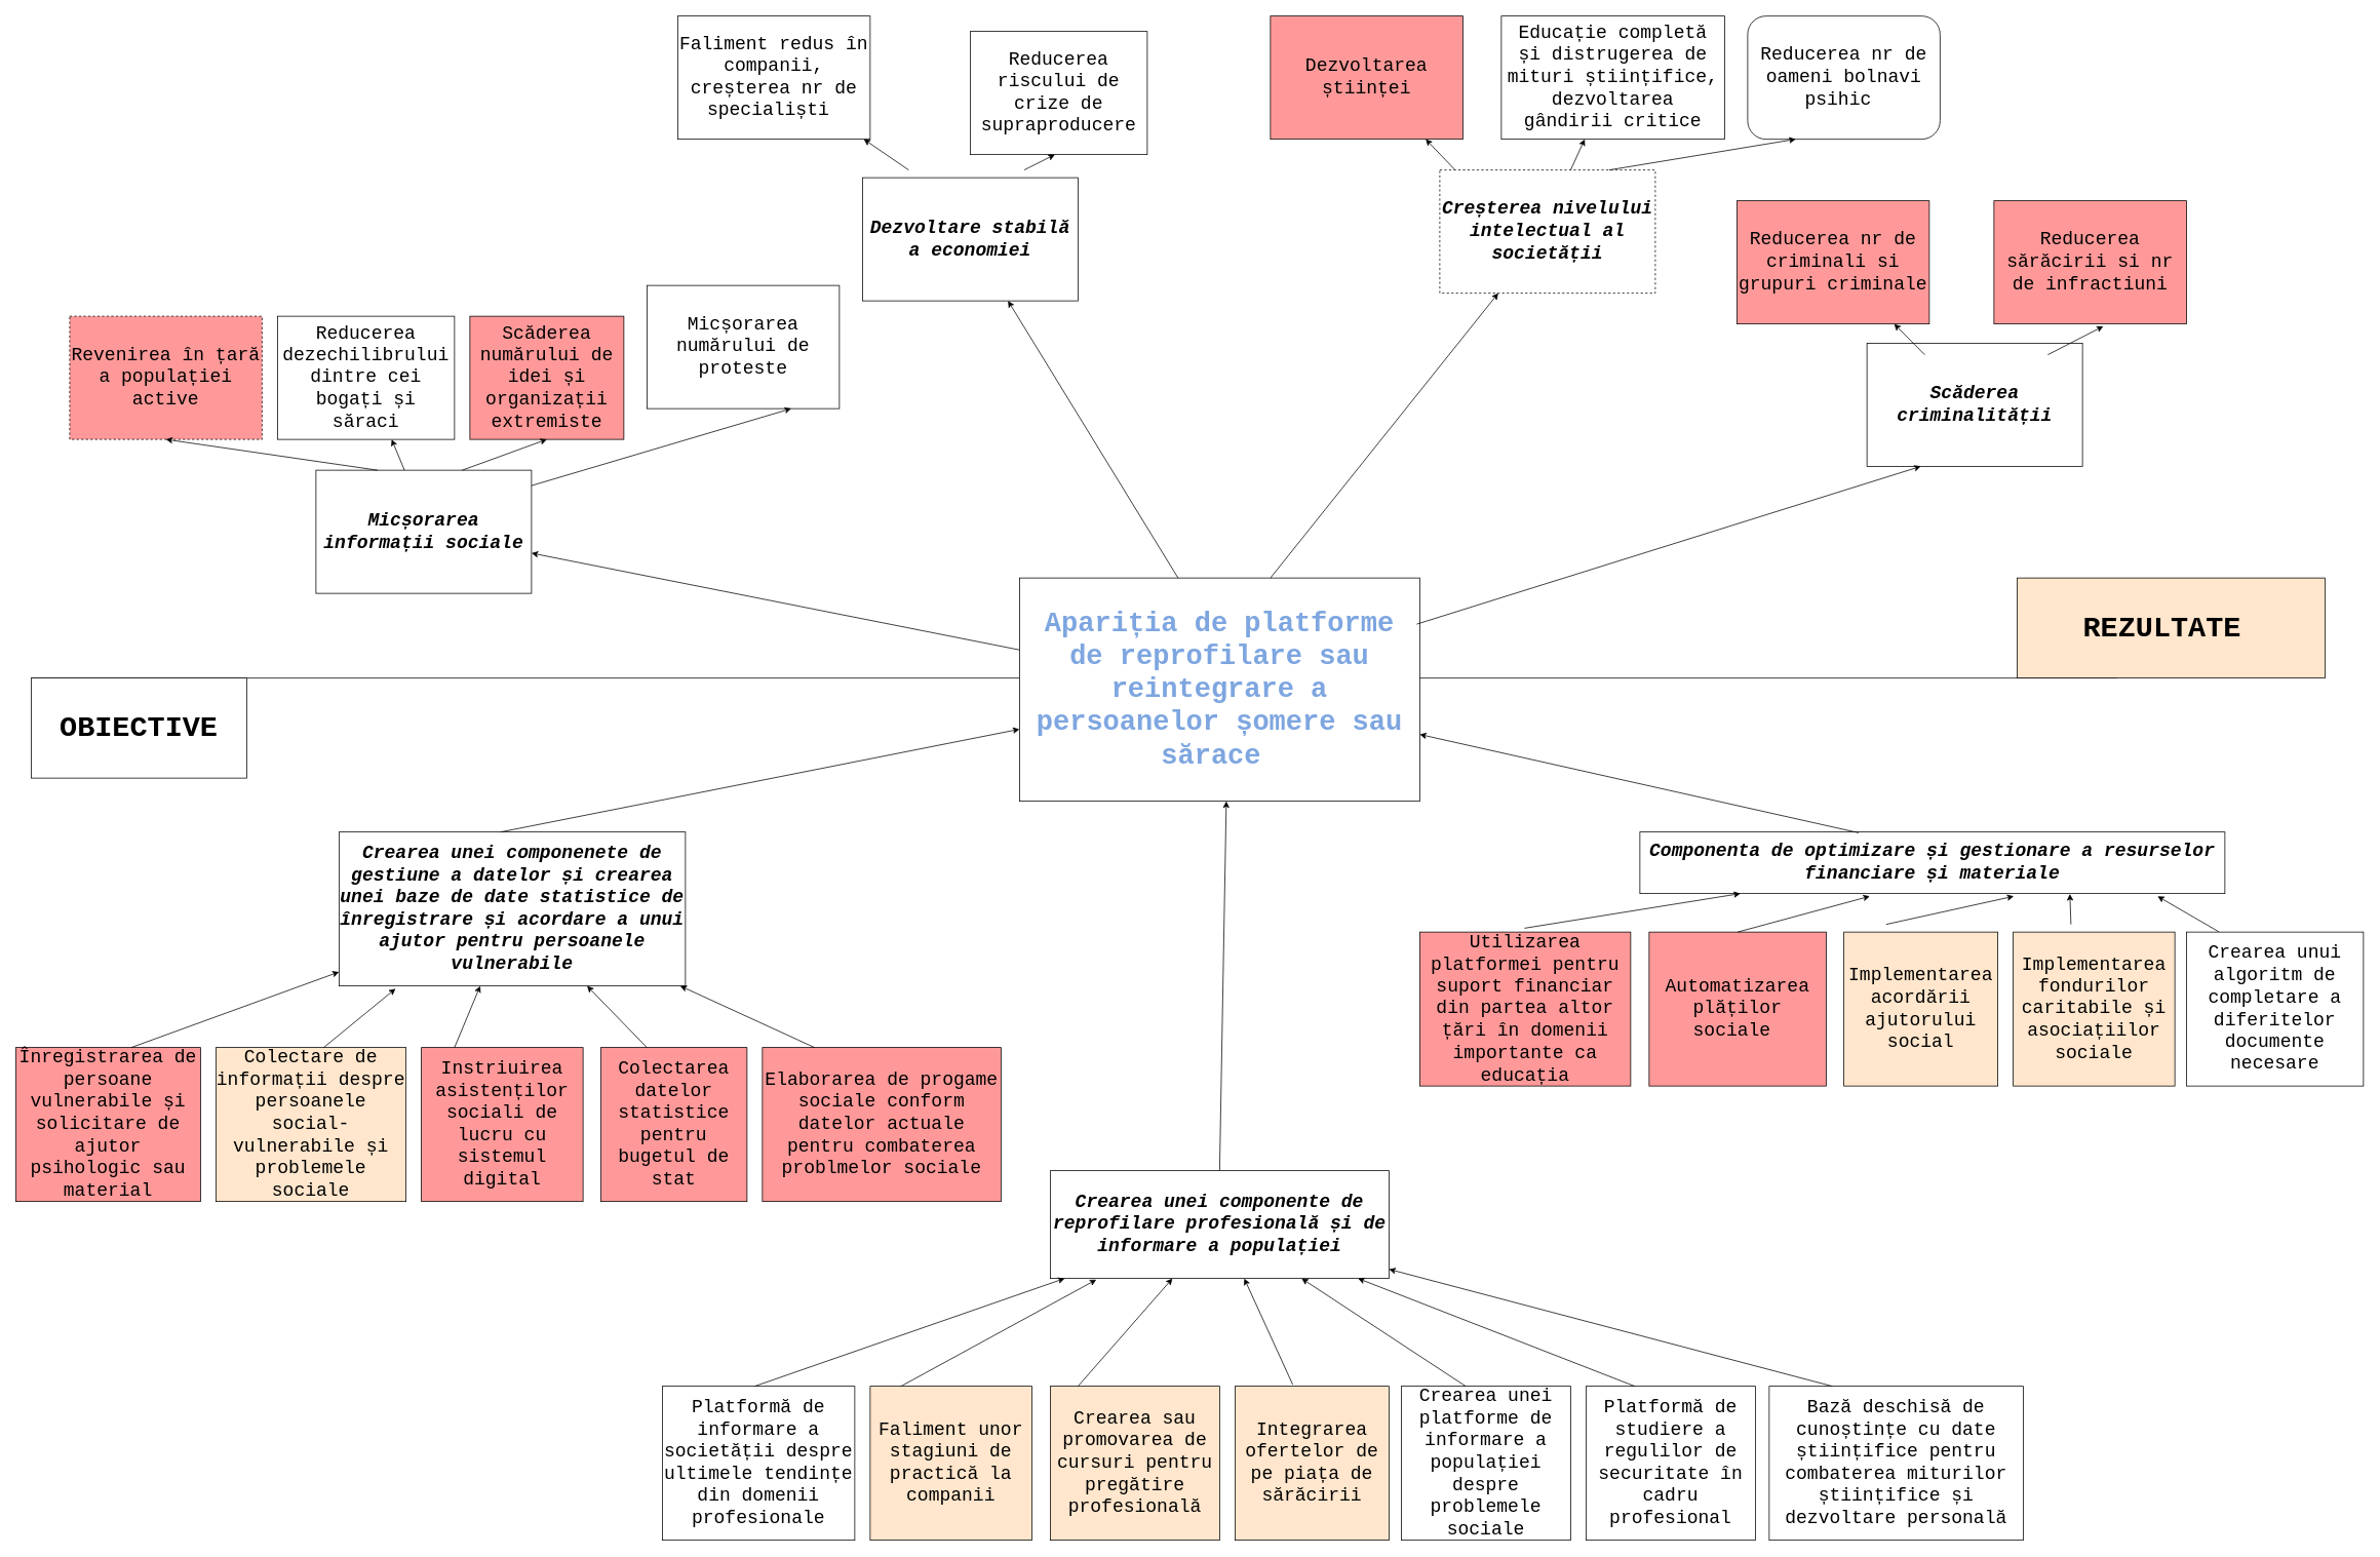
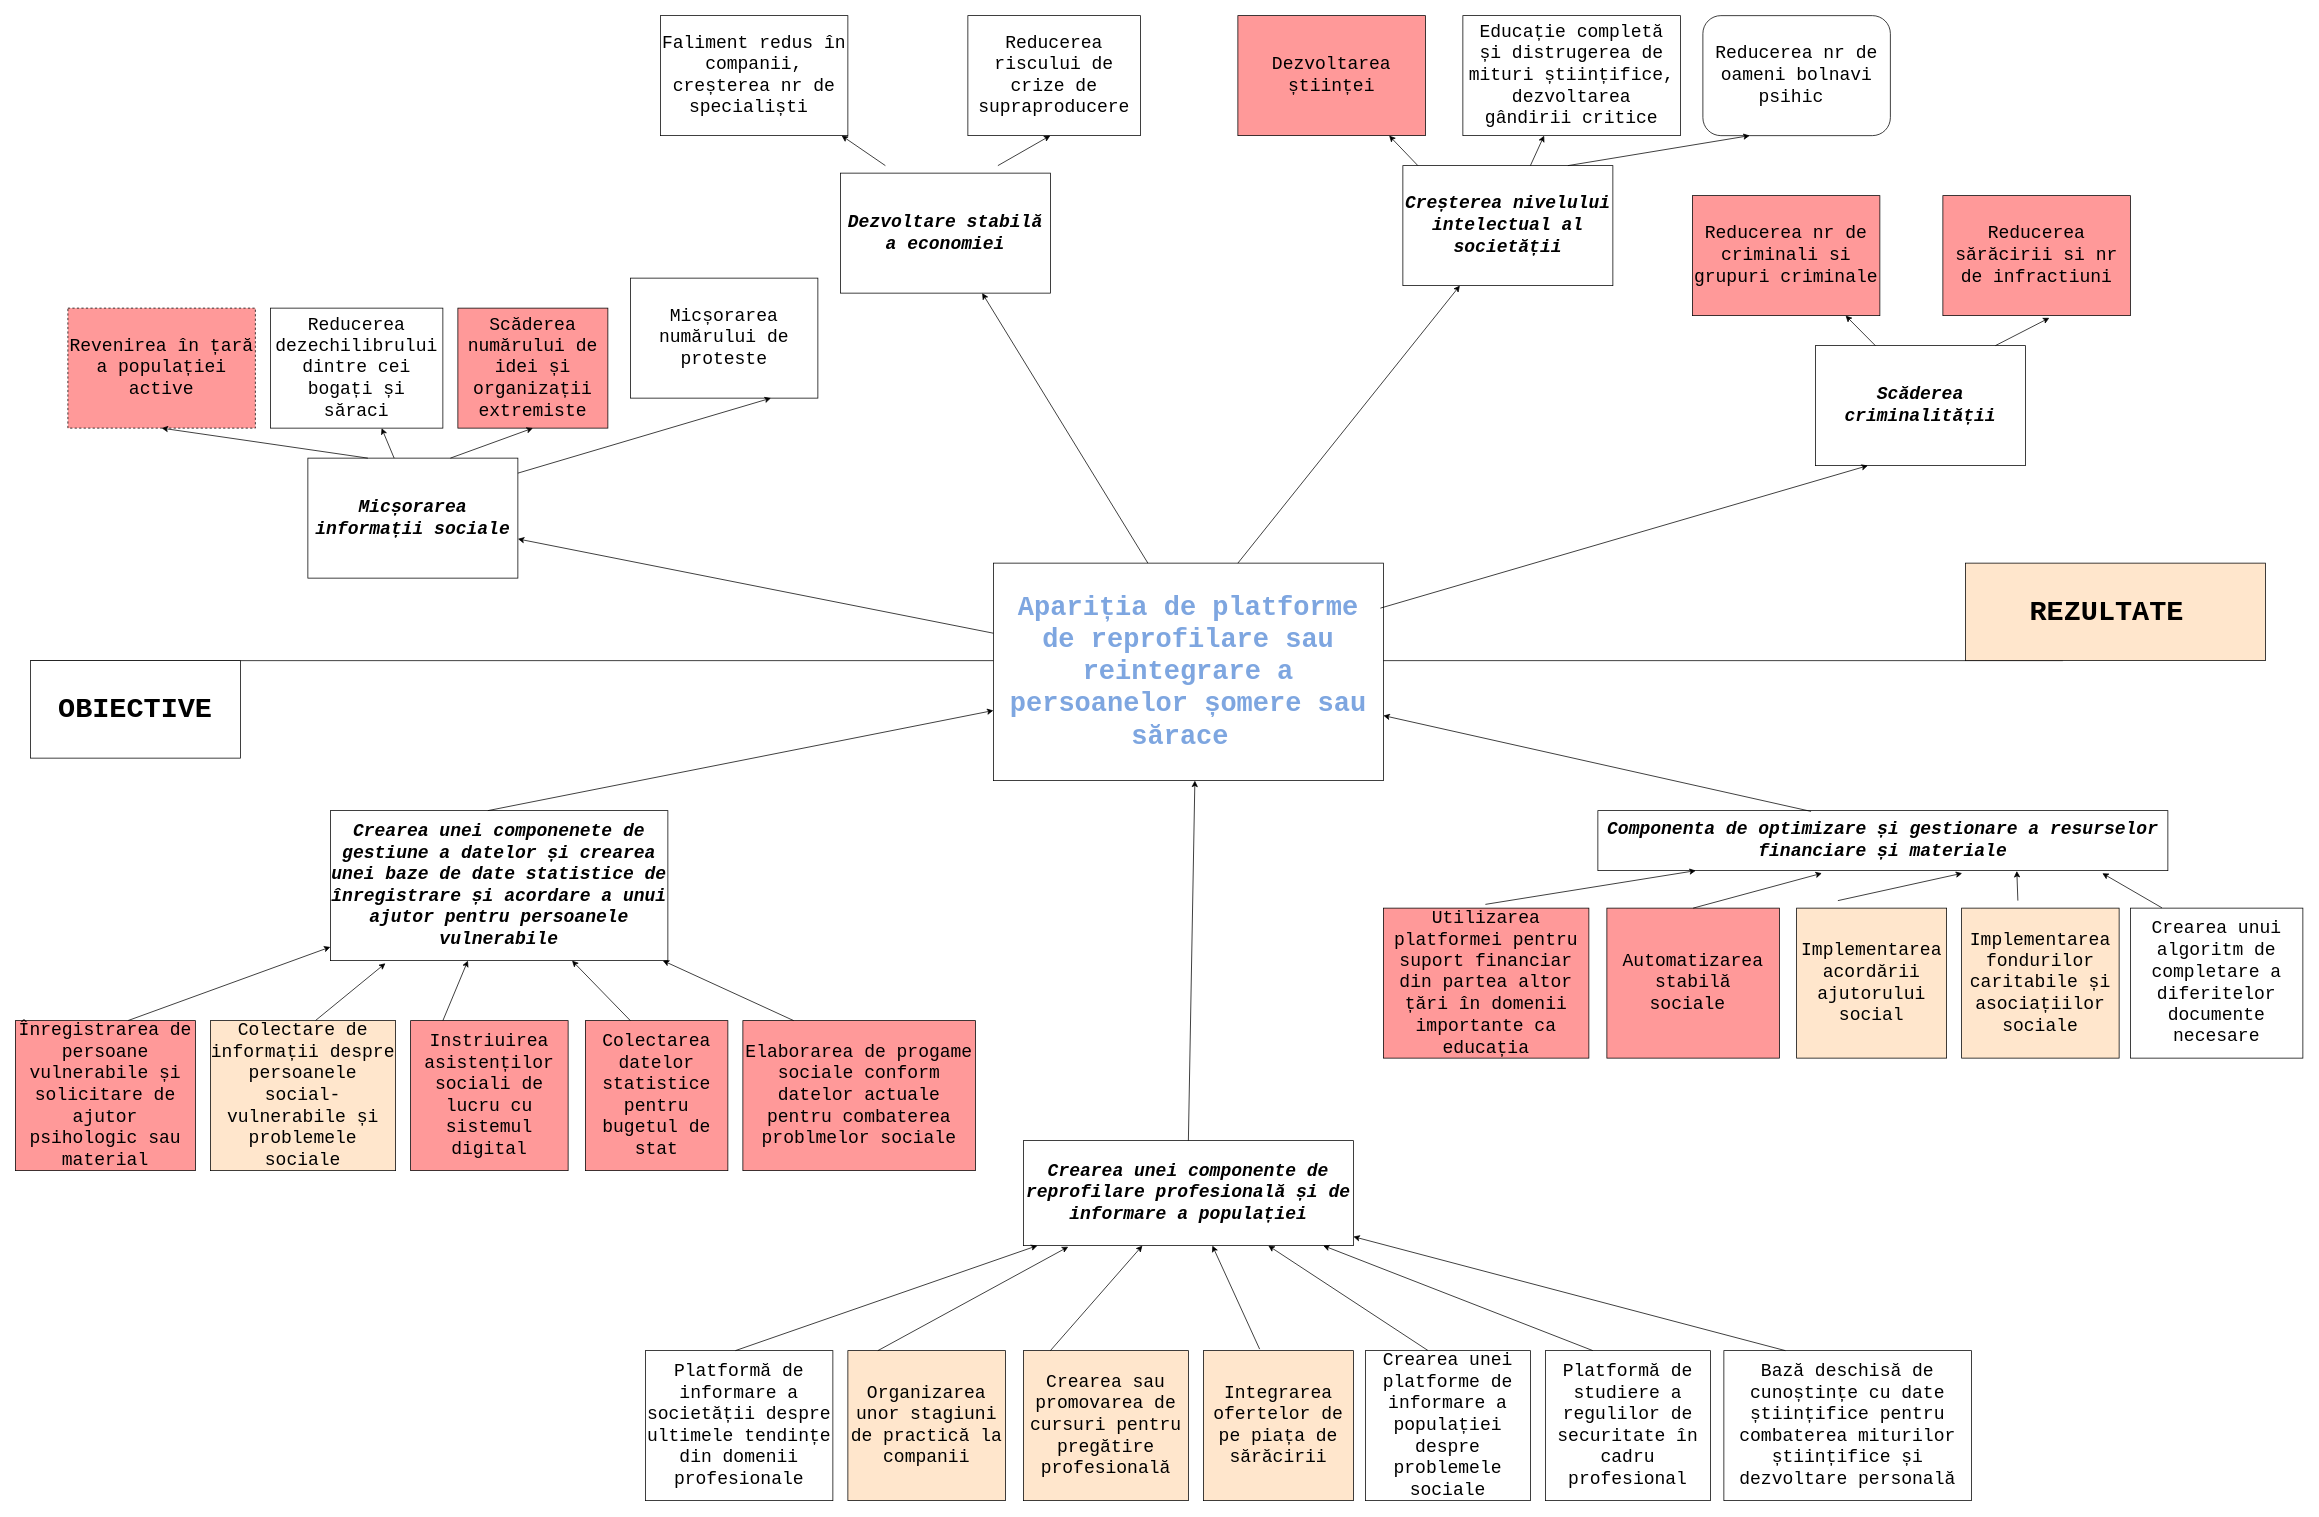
- <mxCell id="70" value="&lt;font face=&quot;Courier New&quot;&gt;&lt;span style=&quot;font-size: 24px&quot;&gt;Reducerea riscului de crize de supraproducere&lt;/span&gt;&lt;/font&gt;" style="rounded=0;whiteSpace=wrap;html=1;fillColor=#FFFFFF;container=1;" vertex="1" parent="62"><mxGeometry x="1170" y="20" width="230" height="160" as="geometry" /></mxCell>
+ <mxCell id="70" value="&lt;font face=&quot;Courier New&quot;&gt;&lt;span style=&quot;font-size: 24px&quot;&gt;Reducerea riscului de crize de supraproducere&lt;/span&gt;&lt;/font&gt;" style="rounded=0;whiteSpace=wrap;html=1;fillColor=#FFFFFF;container=1;" vertex="1" parent="62"><mxGeometry x="1200" width="230" height="160" as="geometry" /></mxCell>
- <mxCell id="50" value="&lt;font face=&quot;Courier New&quot;&gt;&lt;span style=&quot;font-size: 24px&quot;&gt;&lt;b&gt;&lt;i&gt;Creșterea nivelului intelectual al societății&lt;/i&gt;&lt;/b&gt;&lt;/span&gt;&lt;/font&gt;" style="rounded=0;whiteSpace=wrap;html=1;fillColor=#FFFFFF;dashed=1;" vertex="1" parent="49"><mxGeometry x="220" y="200" width="280" height="160" as="geometry" /></mxCell>
+ <mxCell id="50" value="&lt;font face=&quot;Courier New&quot;&gt;&lt;span style=&quot;font-size: 24px&quot;&gt;&lt;b&gt;&lt;i&gt;Creșterea nivelului intelectual al societății&lt;/i&gt;&lt;/b&gt;&lt;/span&gt;&lt;/font&gt;" style="rounded=0;whiteSpace=wrap;html=1;fillColor=#FFFFFF;" vertex="1" parent="49"><mxGeometry x="220" y="200" width="280" height="160" as="geometry" /></mxCell>
- <mxCell id="54" value="&lt;font face=&quot;Courier New&quot;&gt;&lt;span style=&quot;font-size: 24px&quot;&gt;&lt;b&gt;&lt;i&gt;Scăderea criminalității&lt;/i&gt;&lt;/b&gt;&lt;/span&gt;&lt;/font&gt;" style="rounded=0;whiteSpace=wrap;html=1;fillColor=#FFFFFF;" vertex="1" parent="49"><mxGeometry x="775" y="425" width="280" height="160" as="geometry" /></mxCell>
+ <mxCell id="54" value="&lt;font face=&quot;Courier New&quot;&gt;&lt;span style=&quot;font-size: 24px&quot;&gt;&lt;b&gt;&lt;i&gt;Scăderea criminalității&lt;/i&gt;&lt;/b&gt;&lt;/span&gt;&lt;/font&gt;" style="rounded=0;whiteSpace=wrap;html=1;fillColor=#FFFFFF;" vertex="1" parent="49"><mxGeometry x="770" y="440" width="280" height="160" as="geometry" /></mxCell>
- <mxCell id="15" value="&lt;font style=&quot;font-size: 24px&quot; face=&quot;Courier New&quot;&gt;Automatizarea plăților sociale&amp;nbsp;&lt;/font&gt;" style="rounded=0;whiteSpace=wrap;html=1;fillColor=#FF9999;" vertex="1" parent="14"><mxGeometry x="298" width="230" height="200" as="geometry" /></mxCell>
+ <mxCell id="15" value="&lt;font style=&quot;font-size: 24px&quot; face=&quot;Courier New&quot;&gt;Automatizarea stabilă sociale&amp;nbsp;&lt;/font&gt;" style="rounded=0;whiteSpace=wrap;html=1;fillColor=#FF9999;" vertex="1" parent="14"><mxGeometry x="298" width="230" height="200" as="geometry" /></mxCell>
- <mxCell id="12" value="&lt;font style=&quot;font-size: 24px&quot; face=&quot;Courier New&quot;&gt;Faliment unor stagiuni de practică la companii&lt;/font&gt;" style="rounded=0;whiteSpace=wrap;html=1;fillColor=#FFE6CC;" vertex="1" parent="1"><mxGeometry x="1130" y="1800" width="210" height="200" as="geometry" /></mxCell>
+ <mxCell id="12" value="&lt;font style=&quot;font-size: 24px&quot; face=&quot;Courier New&quot;&gt;Organizarea unor stagiuni de practică la companii&lt;/font&gt;" style="rounded=0;whiteSpace=wrap;html=1;fillColor=#FFE6CC;" vertex="1" parent="1"><mxGeometry x="1130" y="1800" width="210" height="200" as="geometry" /></mxCell>
